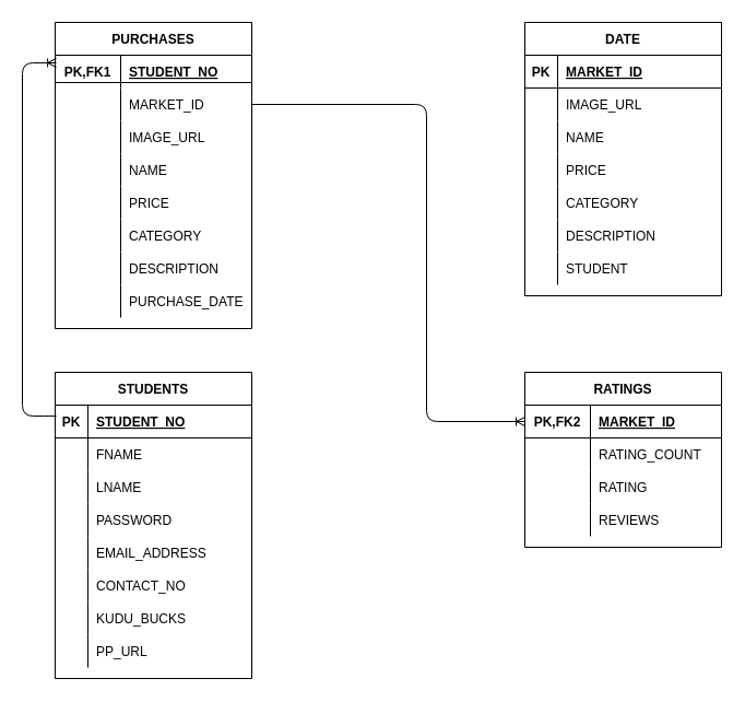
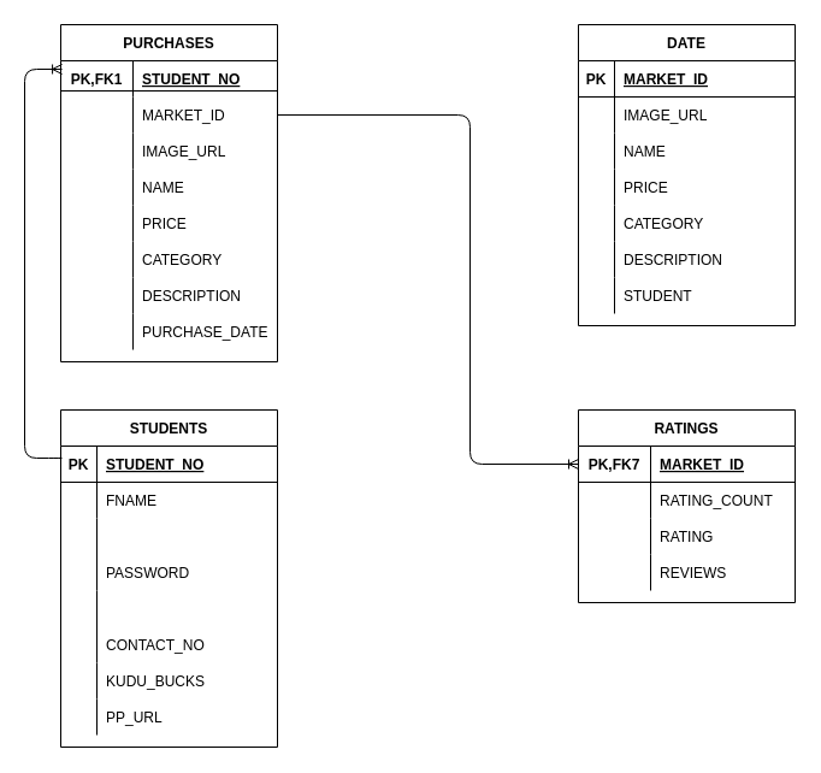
- <mxCell id="76" value="PK,FK2" style="shape=partialRectangle;connectable=0;fillColor=none;top=0;left=0;bottom=0;right=0;fontStyle=1;overflow=hidden;" parent="75" vertex="1"><mxGeometry width="60" height="30" as="geometry" /></mxCell>
+ <mxCell id="76" value="PK,FK7" style="shape=partialRectangle;connectable=0;fillColor=none;top=0;left=0;bottom=0;right=0;fontStyle=1;overflow=hidden;" parent="75" vertex="1"><mxGeometry width="60" height="30" as="geometry" /></mxCell>
- <mxCell id="36" value="LNAME" style="shape=partialRectangle;connectable=0;fillColor=none;top=0;left=0;bottom=0;right=0;align=left;spacingLeft=6;overflow=hidden;" parent="34" vertex="1"><mxGeometry x="30" width="150" height="30" as="geometry" /></mxCell>
- <mxCell id="42" value="EMAIL_ADDRESS" style="shape=partialRectangle;connectable=0;fillColor=none;top=0;left=0;bottom=0;right=0;align=left;spacingLeft=6;overflow=hidden;" parent="40" vertex="1"><mxGeometry x="30" width="150" height="30" as="geometry" /></mxCell>
